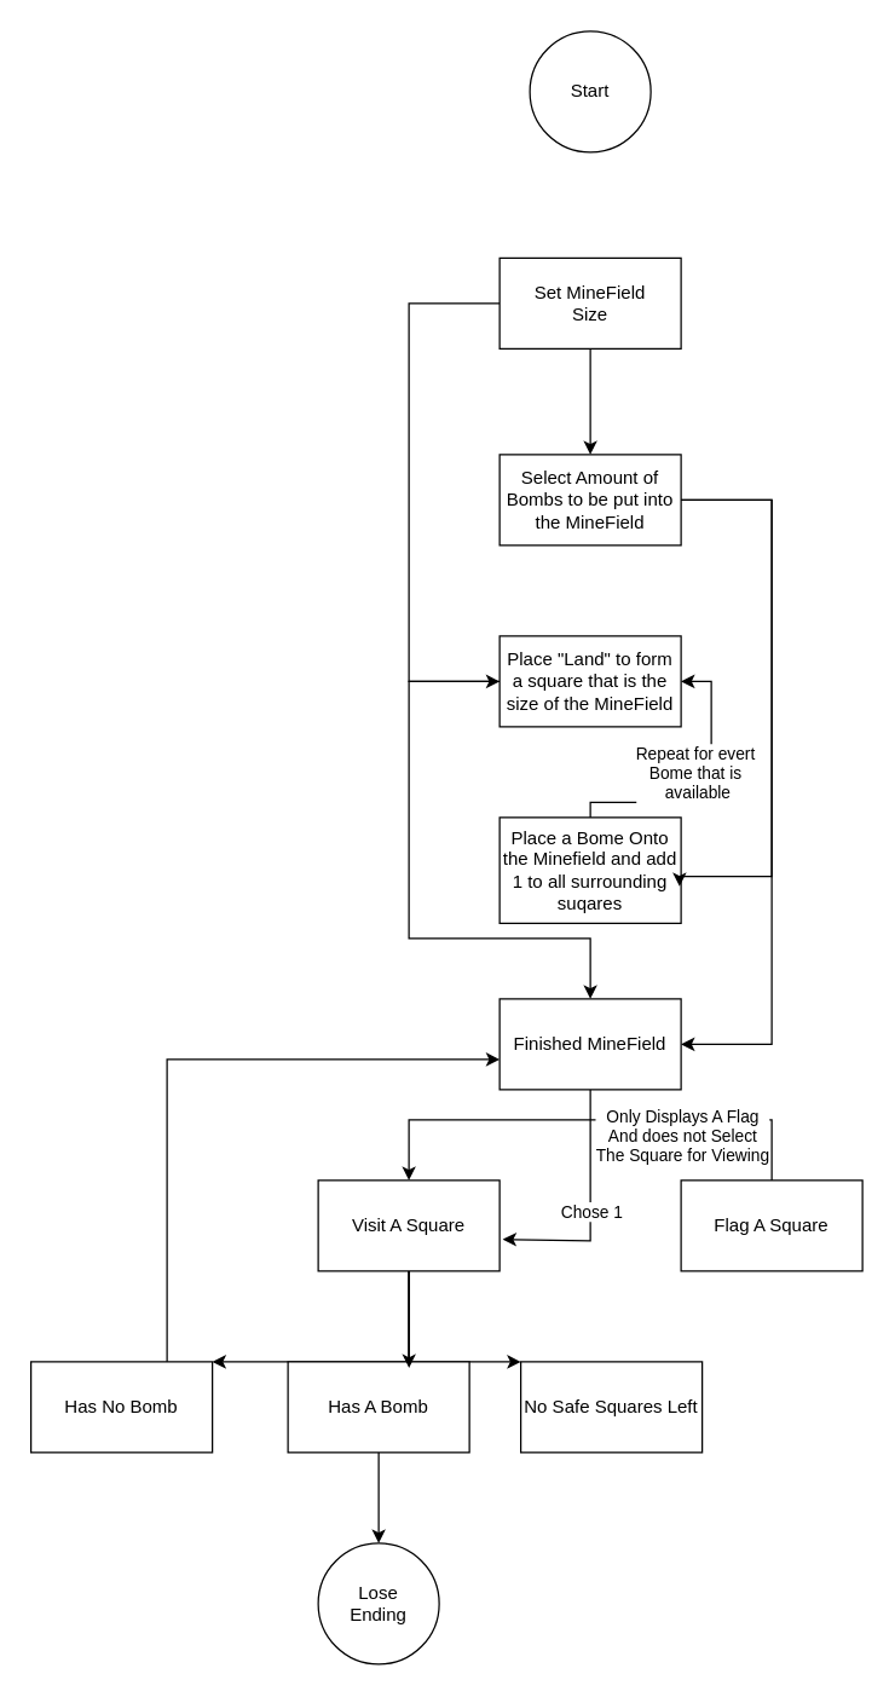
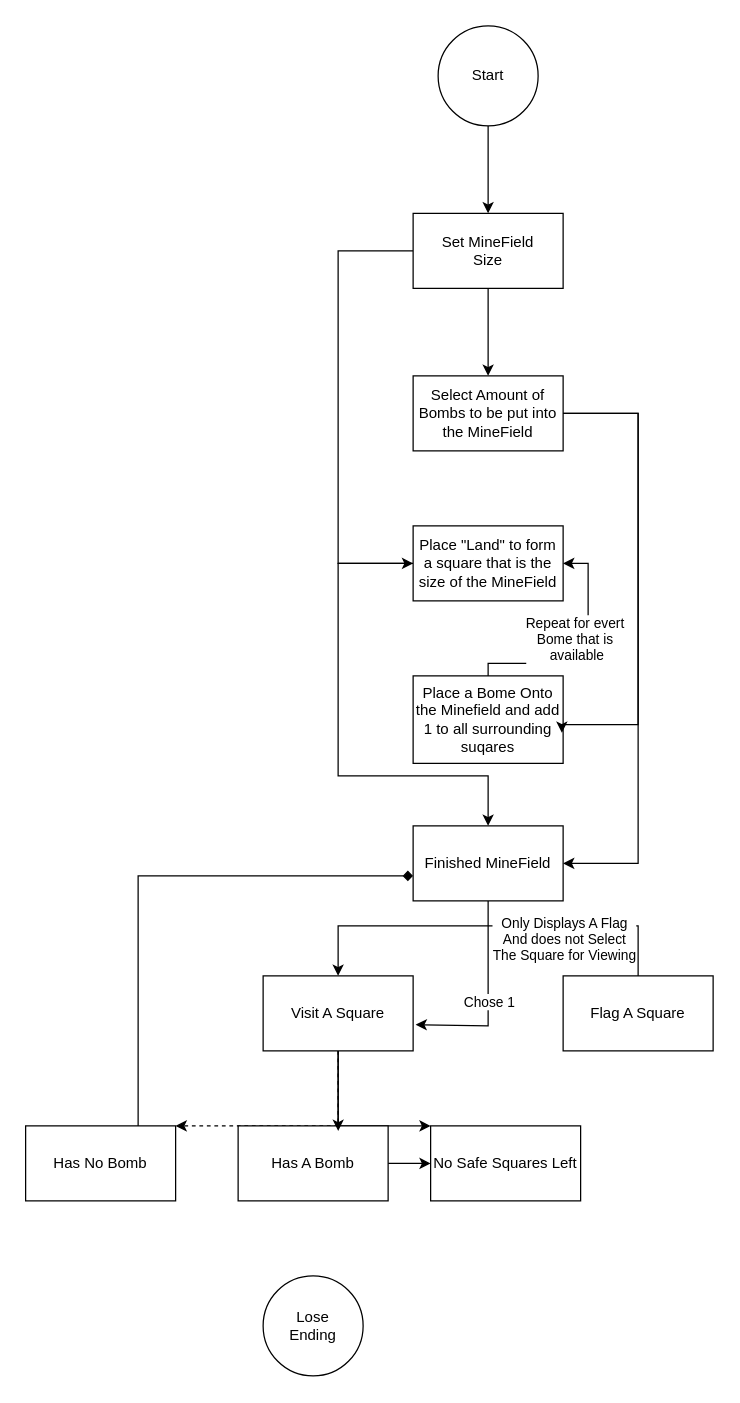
+ <mxCell id="2" style="edgeStyle=orthogonalEdgeStyle;rounded=0;orthogonalLoop=1;jettySize=auto;html=1;" edge="1" parent="1" source="3" target="6"><mxGeometry relative="1" as="geometry" /></mxCell>
- <mxCell id="26" style="edgeStyle=orthogonalEdgeStyle;rounded=0;orthogonalLoop=1;jettySize=auto;html=1;" edge="1" parent="1" source="27" target="15"><mxGeometry relative="1" as="geometry"><Array as="points"><mxPoint x="110" y="700" /></Array></mxGeometry></mxCell>
+ <mxCell id="26" style="edgeStyle=orthogonalEdgeStyle;rounded=0;orthogonalLoop=1;jettySize=auto;html=1;endArrow=diamond;" edge="1" parent="1" source="27" target="15"><mxGeometry relative="1" as="geometry"><Array as="points"><mxPoint x="110" y="700" /></Array></mxGeometry></mxCell>
- <mxCell id="19" style="edgeStyle=orthogonalEdgeStyle;rounded=0;orthogonalLoop=1;jettySize=auto;html=1;" edge="1" parent="1" source="21" target="27"><mxGeometry relative="1" as="geometry"><Array as="points"><mxPoint x="270" y="900" /></Array></mxGeometry></mxCell>
+ <mxCell id="19" style="edgeStyle=orthogonalEdgeStyle;rounded=0;orthogonalLoop=1;jettySize=auto;html=1;dashed=1;" edge="1" parent="1" source="21" target="27"><mxGeometry relative="1" as="geometry"><Array as="points"><mxPoint x="270" y="900" /></Array></mxGeometry></mxCell>
- <mxCell id="24" style="edgeStyle=orthogonalEdgeStyle;rounded=0;orthogonalLoop=1;jettySize=auto;html=1;" edge="1" parent="1" source="25" target="29"><mxGeometry relative="1" as="geometry" /></mxCell>
+ <mxCell id="24" style="edgeStyle=orthogonalEdgeStyle;rounded=0;orthogonalLoop=1;jettySize=auto;html=1;" edge="1" parent="1" source="25" target="30"><mxGeometry relative="1" as="geometry" /></mxCell>
